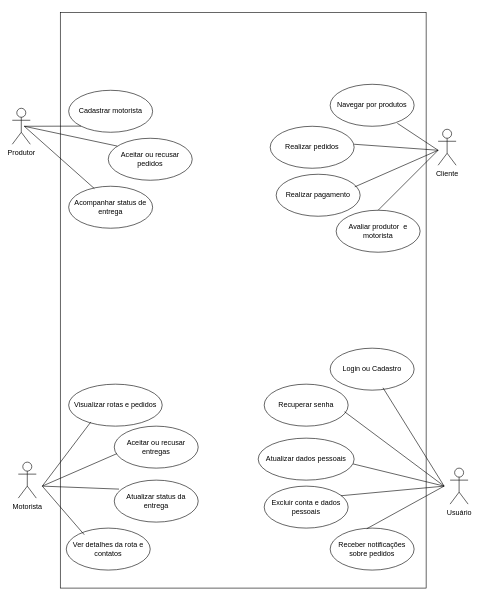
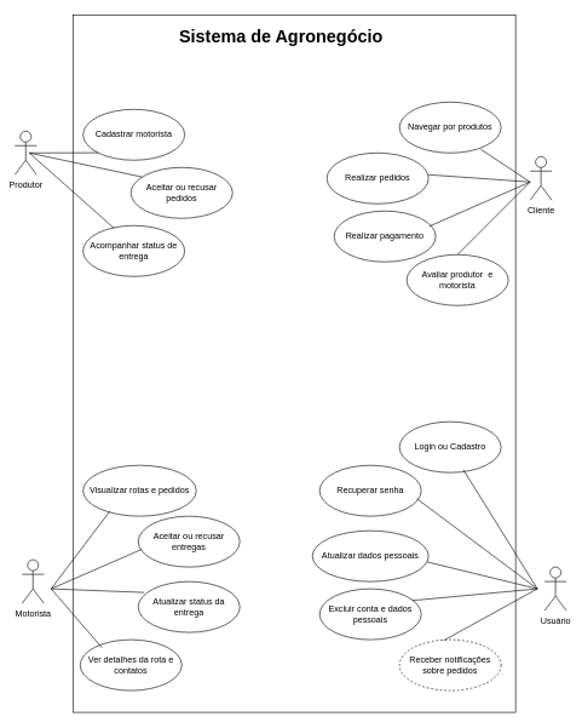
+ <mxCell id="6" value="&lt;h1 style=&quot;margin-top: 0px;&quot;&gt;Sistema de Agronegócio&lt;/h1&gt;" style="text;html=1;whiteSpace=wrap;overflow=hidden;rounded=0;align=center;fontStyle=0" vertex="1" parent="1"><mxGeometry x="230" y="30" width="314" height="40" as="geometry" /></mxCell>
- <mxCell id="23" value="Receber notificações sobre pedidos" style="ellipse;whiteSpace=wrap;html=1;" vertex="1" parent="1"><mxGeometry x="550" y="880" width="140" height="70" as="geometry" /></mxCell>
+ <mxCell id="23" value="Receber notificações sobre pedidos" style="ellipse;whiteSpace=wrap;html=1;dashed=1;" vertex="1" parent="1"><mxGeometry x="550" y="880" width="140" height="70" as="geometry" /></mxCell>
